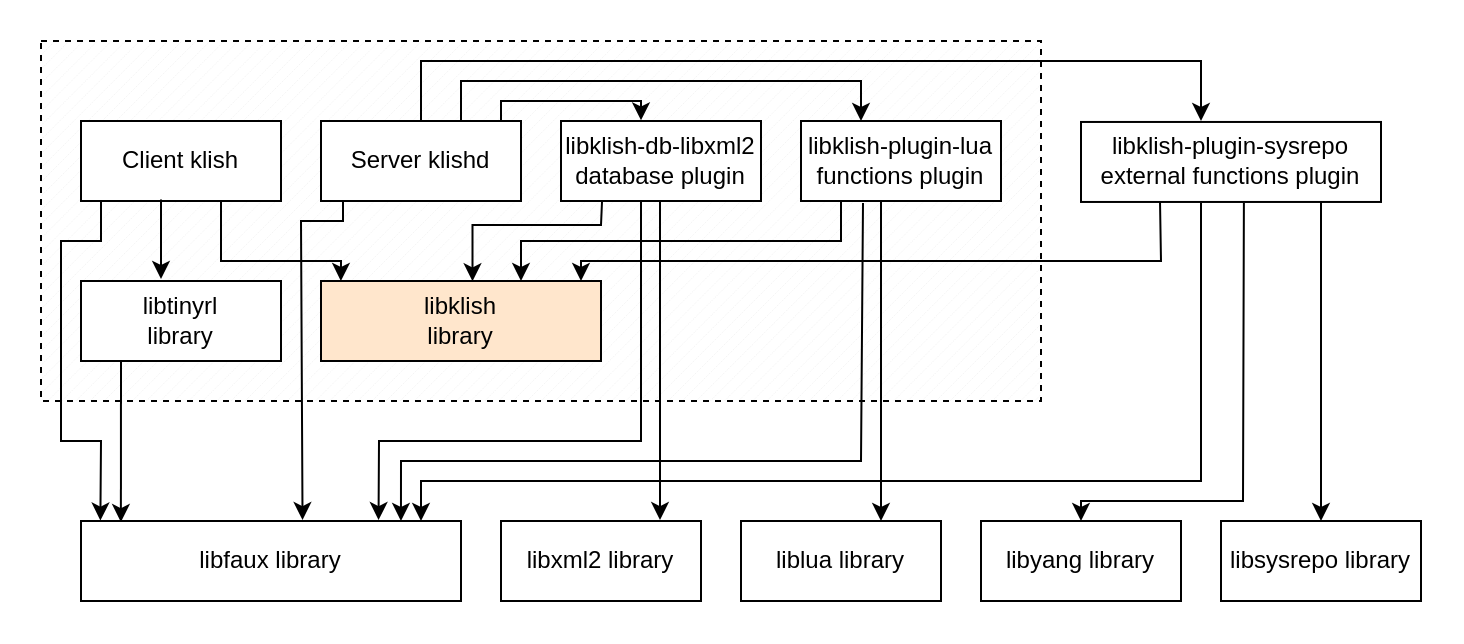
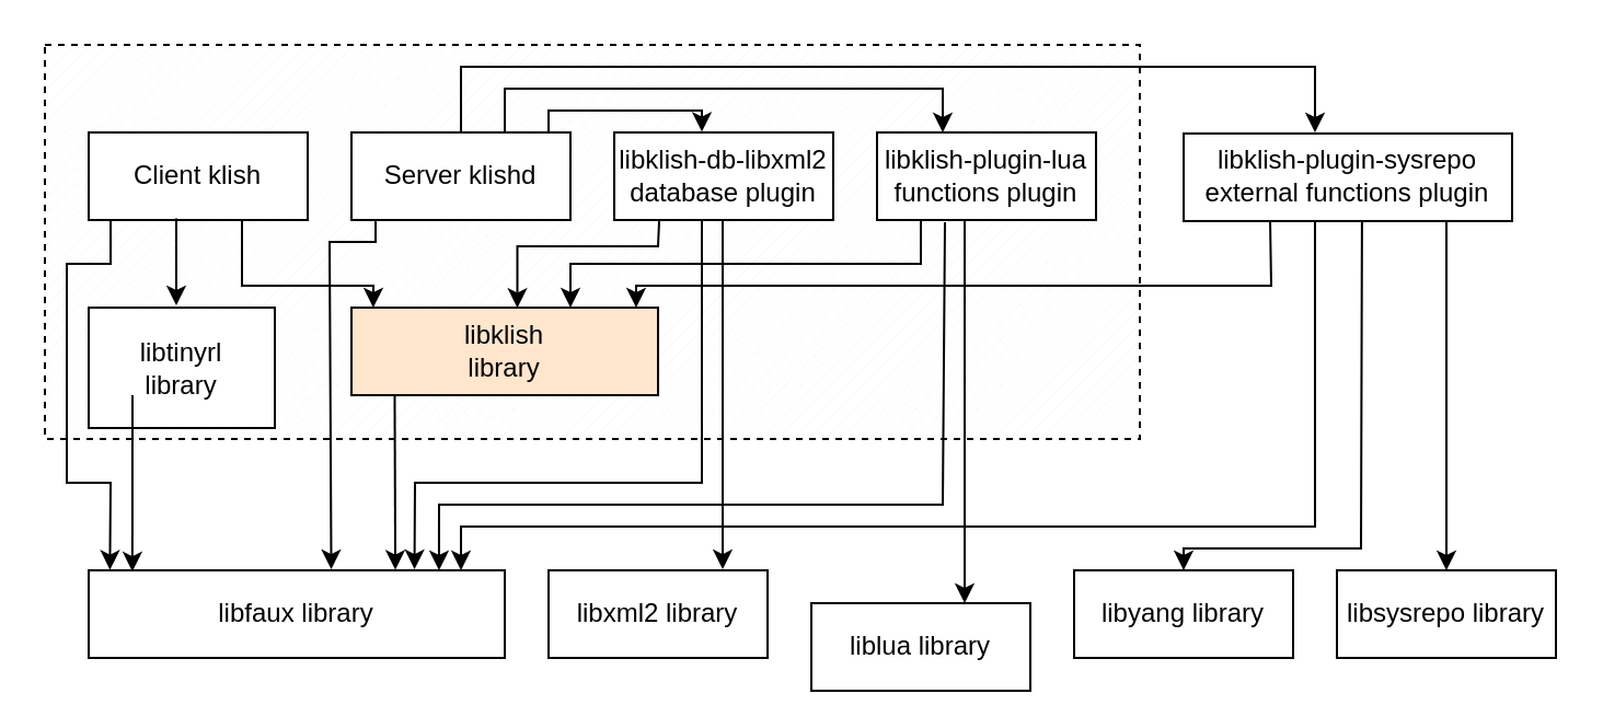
- <mxCell id="5" value="libtinyrl&lt;br&gt;library" style="whiteSpace=wrap;html=1;align=center;" parent="1" vertex="1"><mxGeometry x="40" y="140" width="100" height="40" as="geometry" /></mxCell>
+ <mxCell id="5" value="libtinyrl&lt;br&gt;library" style="whiteSpace=wrap;html=1;align=center;" parent="1" vertex="1"><mxGeometry x="40" y="140" width="85" height="55" as="geometry" /></mxCell>
+ <mxCell id="30" value="" style="endArrow=classic;html=1;rounded=0;exitX=0.141;exitY=1.006;exitDx=0;exitDy=0;exitPerimeter=0;entryX=0.737;entryY=-0.006;entryDx=0;entryDy=0;entryPerimeter=0;" parent="1" source="6" target="7" edge="1"><mxGeometry width="50" height="50" relative="1" as="geometry"><mxPoint x="130" y="180" as="sourcePoint" /><mxPoint x="180" y="130" as="targetPoint" /></mxGeometry></mxCell>
- <mxCell id="13" value="liblua library" style="whiteSpace=wrap;html=1;align=center;" parent="1" vertex="1"><mxGeometry x="370" y="260" width="100" height="40" as="geometry" /></mxCell>
+ <mxCell id="13" value="liblua library" style="whiteSpace=wrap;html=1;align=center;" parent="1" vertex="1"><mxGeometry x="370" y="275" width="100" height="40" as="geometry" /></mxCell>
